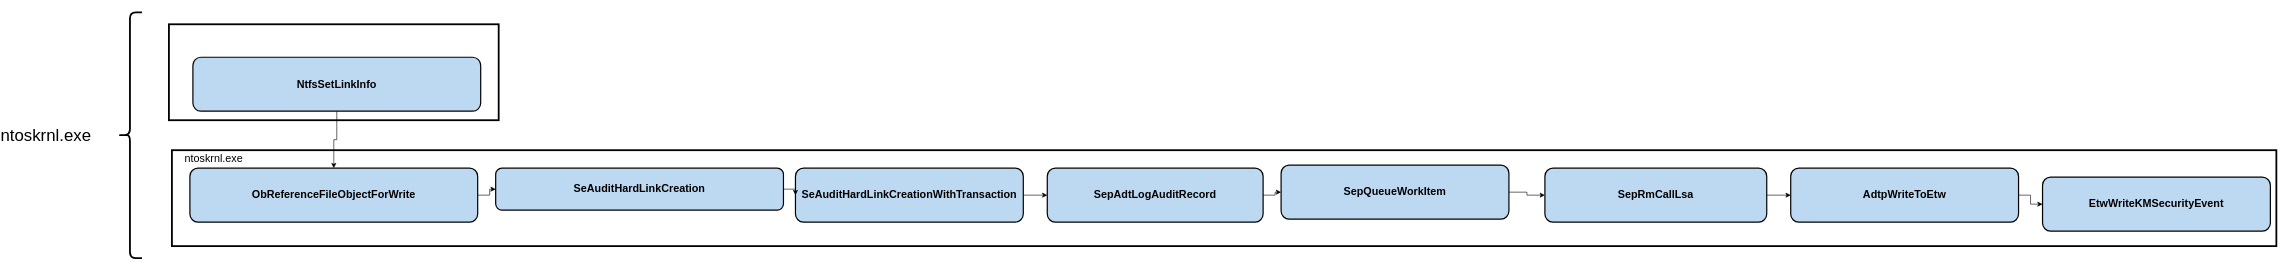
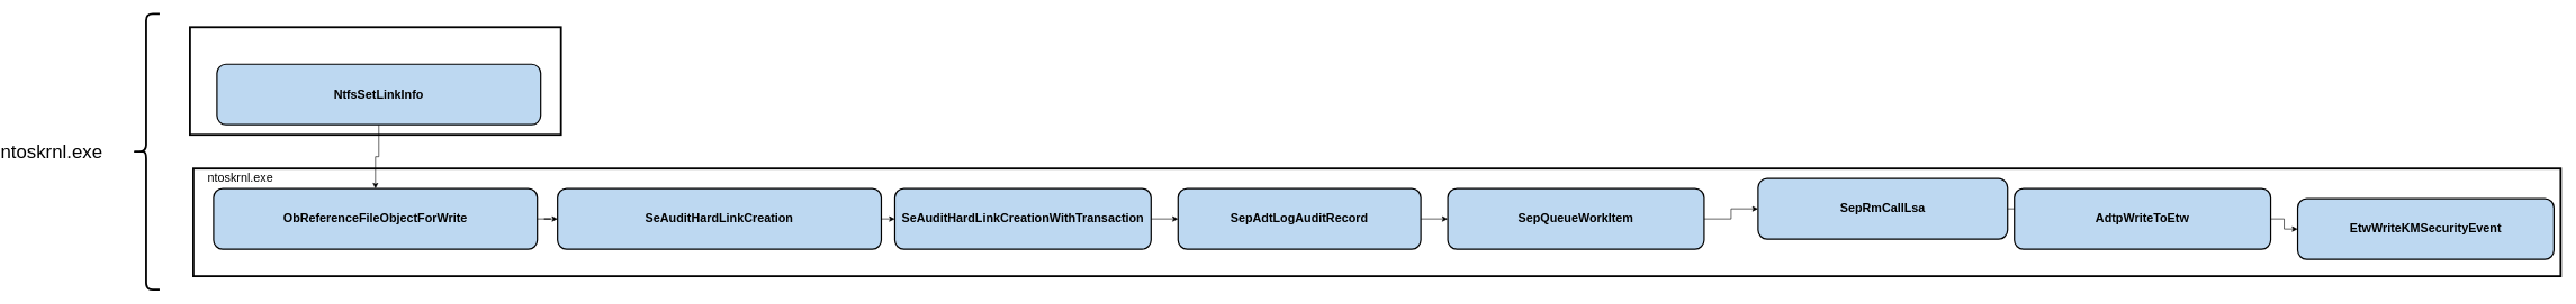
- <mxCell id="13" value="&lt;b&gt;SeAuditHardLinkCreation&lt;/b&gt;" style="rounded=1;whiteSpace=wrap;html=1;fontSize=18;strokeWidth=2;fillColor=#BDD8F1;" vertex="1" parent="1"><mxGeometry x="800" y="280" width="480" height="70" as="geometry" /></mxCell>
+ <mxCell id="13" value="&lt;b&gt;SeAuditHardLinkCreation&lt;/b&gt;" style="rounded=1;whiteSpace=wrap;html=1;fontSize=18;strokeWidth=2;fillColor=#BDD8F1;" vertex="1" parent="1"><mxGeometry x="800" y="280" width="480" height="90" as="geometry" /></mxCell>
- <mxCell id="9" value="&lt;b&gt;SepQueueWorkItem&lt;/b&gt;" style="rounded=1;whiteSpace=wrap;html=1;fontSize=18;strokeWidth=2;fillColor=#BDD8F1;" vertex="1" parent="1"><mxGeometry x="2110" y="275" width="380" height="90" as="geometry" /></mxCell>
+ <mxCell id="9" value="&lt;b&gt;SepQueueWorkItem&lt;/b&gt;" style="rounded=1;whiteSpace=wrap;html=1;fontSize=18;strokeWidth=2;fillColor=#BDD8F1;" vertex="1" parent="1"><mxGeometry x="2120" y="280" width="380" height="90" as="geometry" /></mxCell>
- <mxCell id="7" value="&lt;b&gt;SepRmCallLsa&lt;/b&gt;" style="rounded=1;whiteSpace=wrap;html=1;fontSize=18;strokeWidth=2;fillColor=#BDD8F1;" vertex="1" parent="1"><mxGeometry x="2550" y="280" width="370" height="90" as="geometry" /></mxCell>
+ <mxCell id="7" value="&lt;b&gt;SepRmCallLsa&lt;/b&gt;" style="rounded=1;whiteSpace=wrap;html=1;fontSize=18;strokeWidth=2;fillColor=#BDD8F1;" vertex="1" parent="1"><mxGeometry x="2580" y="265" width="370" height="90" as="geometry" /></mxCell>
